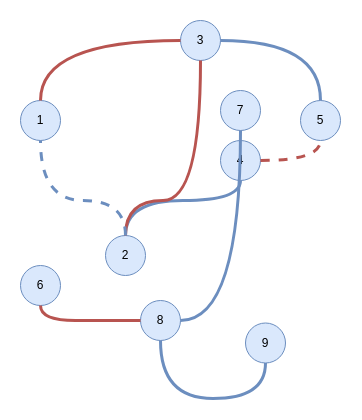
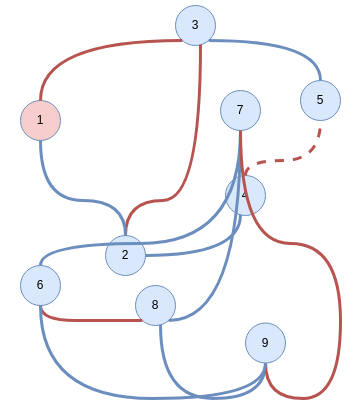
- <mxCell id="2" value="3" style="ellipse;whiteSpace=wrap;html=1;aspect=fixed;fillColor=#dae8fc;strokeColor=#6c8ebf;" vertex="1" parent="1"><mxGeometry x="180" y="20" width="40" height="40" as="geometry" /></mxCell>
+ <mxCell id="2" value="3" style="ellipse;whiteSpace=wrap;html=1;aspect=fixed;fillColor=#dae8fc;strokeColor=#6c8ebf;" vertex="1" parent="1"><mxGeometry x="175" y="5" width="40" height="40" as="geometry" /></mxCell>
- <mxCell id="5" value="1" style="ellipse;whiteSpace=wrap;html=1;aspect=fixed;fillColor=#dae8fc;strokeColor=#6c8ebf;" vertex="1" parent="1"><mxGeometry y="100" width="40" height="40" as="geometry" x="20" /></mxCell>
+ <mxCell id="5" value="1" style="ellipse;whiteSpace=wrap;html=1;aspect=fixed;fillColor=#f8cecc;strokeColor=#6c8ebf;" vertex="1" parent="1"><mxGeometry y="100" width="40" height="40" as="geometry" x="20" /></mxCell>
- <mxCell id="4" value="5" style="ellipse;whiteSpace=wrap;html=1;aspect=fixed;fillColor=#dae8fc;strokeColor=#6c8ebf;" vertex="1" parent="1"><mxGeometry x="300" y="100" width="40" height="40" as="geometry" /></mxCell>
+ <mxCell id="4" value="5" style="ellipse;whiteSpace=wrap;html=1;aspect=fixed;fillColor=#dae8fc;strokeColor=#6c8ebf;" vertex="1" parent="1"><mxGeometry x="300" y="80" width="40" height="40" as="geometry" /></mxCell>
- <mxCell id="3" value="4" style="ellipse;whiteSpace=wrap;html=1;aspect=fixed;fillColor=#dae8fc;strokeColor=#6c8ebf;" vertex="1" parent="1"><mxGeometry x="220" y="140" width="40" height="40" as="geometry" /></mxCell>
+ <mxCell id="3" value="4" style="ellipse;whiteSpace=wrap;html=1;aspect=fixed;fillColor=#dae8fc;strokeColor=#6c8ebf;" vertex="1" parent="1"><mxGeometry x="225" y="175" width="40" height="40" as="geometry" /></mxCell>
- <mxCell id="15" value="" style="endArrow=none;html=1;edgeStyle=orthogonalEdgeStyle;curved=1;strokeWidth=3;fillColor=#dae8fc;strokeColor=#6c8ebf;dashed=1;" edge="1" parent="1" source="6" target="5"><mxGeometry width="50" height="50" relative="1" as="geometry"><mxPoint x="150" y="50" as="sourcePoint" /><mxPoint x="130" y="190" as="targetPoint" /><Array as="points"><mxPoint x="40" y="200" /></Array></mxGeometry></mxCell>
+ <mxCell id="15" value="" style="endArrow=none;html=1;edgeStyle=orthogonalEdgeStyle;curved=1;strokeWidth=3;fillColor=#dae8fc;strokeColor=#6c8ebf;" edge="1" parent="1" source="6" target="5"><mxGeometry width="50" height="50" relative="1" as="geometry"><mxPoint x="150" y="50" as="sourcePoint" /><mxPoint x="130" y="190" as="targetPoint" /><Array as="points"><mxPoint x="40" y="200" /></Array></mxGeometry></mxCell>
+ <mxCell id="20" value="" style="endArrow=none;html=1;edgeStyle=orthogonalEdgeStyle;curved=1;strokeWidth=3;fillColor=#dae8fc;strokeColor=#6c8ebf;" edge="1" parent="1" source="9" target="7"><mxGeometry width="50" height="50" relative="1" as="geometry"><mxPoint x="220" y="312.679" as="sourcePoint" /><mxPoint x="310.006" y="253" as="targetPoint" /><Array as="points"><mxPoint x="40" y="243" /></Array></mxGeometry></mxCell>
+ <mxCell id="21" value="" style="endArrow=none;html=1;edgeStyle=orthogonalEdgeStyle;curved=1;strokeWidth=3;fillColor=#f8cecc;strokeColor=#b85450;" edge="1" parent="1" source="10" target="7"><mxGeometry width="50" height="50" relative="1" as="geometry"><mxPoint x="90" y="310" as="sourcePoint" /><mxPoint x="310.006" y="253" as="targetPoint" /><Array as="points"><mxPoint x="340" y="398" /><mxPoint x="340" y="243" /></Array></mxGeometry></mxCell>
- <mxCell id="8" value="8" style="ellipse;whiteSpace=wrap;html=1;aspect=fixed;fillColor=#dae8fc;strokeColor=#6c8ebf;" vertex="1" parent="1"><mxGeometry x="140" y="300" width="40" height="40" as="geometry" /></mxCell>
+ <mxCell id="8" value="8" style="ellipse;whiteSpace=wrap;html=1;aspect=fixed;fillColor=#dae8fc;strokeColor=#6c8ebf;" vertex="1" parent="1"><mxGeometry x="135" y="285" width="40" height="40" as="geometry" /></mxCell>
+ <mxCell id="22" value="" style="endArrow=none;html=1;edgeStyle=orthogonalEdgeStyle;curved=1;strokeWidth=3;fillColor=#dae8fc;strokeColor=#6c8ebf;" edge="1" parent="1" source="9" target="10"><mxGeometry width="50" height="50" relative="1" as="geometry"><mxPoint x="170" y="350" as="sourcePoint" /><mxPoint x="230.006" y="408" as="targetPoint" /><Array as="points"><mxPoint x="40" y="398" /></Array></mxGeometry></mxCell>
